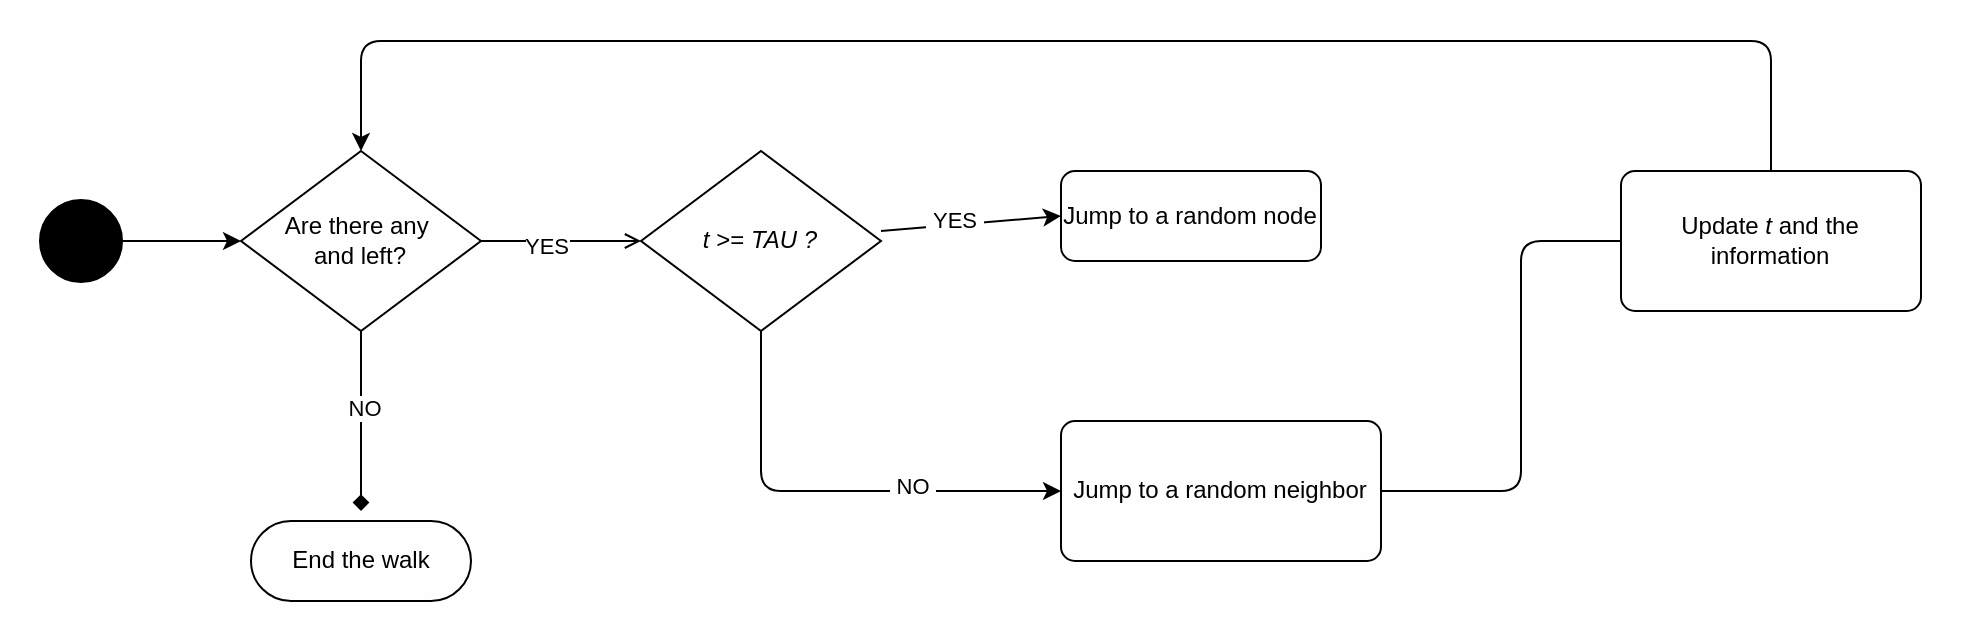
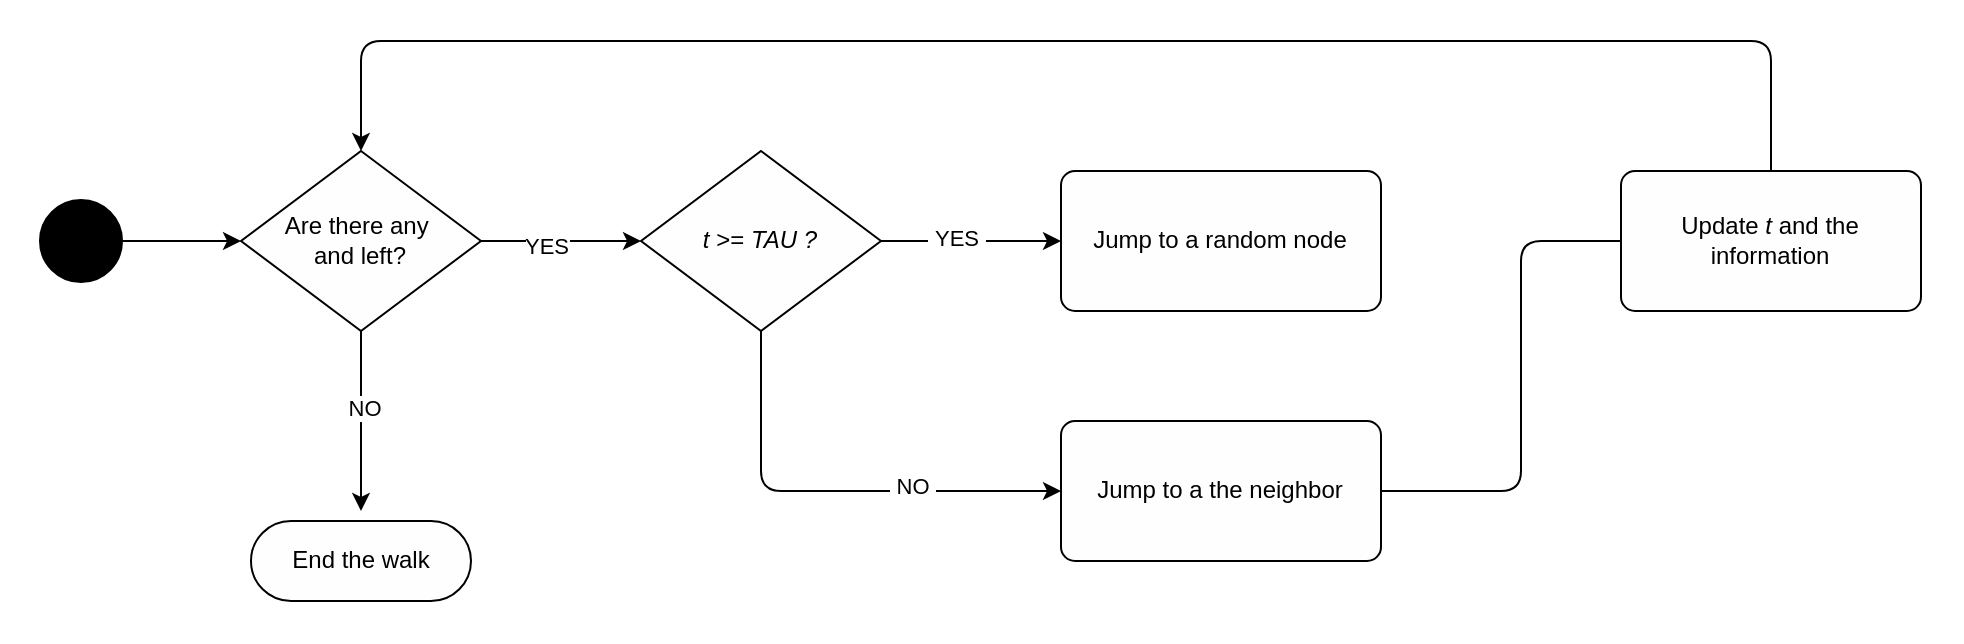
- <mxCell id="14" value="Jump to a random node" style="rounded=1;whiteSpace=wrap;html=1;absoluteArcSize=1;arcSize=14;strokeWidth=1;strokeColor=default;fillColor=#fefefe;" vertex="1" parent="1"><mxGeometry x="530" y="85" width="130" height="45" as="geometry" /></mxCell>
+ <mxCell id="14" value="Jump to a random node" style="rounded=1;whiteSpace=wrap;html=1;absoluteArcSize=1;arcSize=14;strokeWidth=1;strokeColor=default;fillColor=#fefefe;" vertex="1" parent="1"><mxGeometry x="530" y="85" width="160" height="70" as="geometry" /></mxCell>
- <mxCell id="4" style="edgeStyle=none;html=1;entryX=0;entryY=0.5;entryDx=0;entryDy=0;entryPerimeter=0;endArrow=open;" edge="1" parent="1" source="8" target="13"><mxGeometry relative="1" as="geometry" /></mxCell>
+ <mxCell id="4" style="edgeStyle=none;html=1;entryX=0;entryY=0.5;entryDx=0;entryDy=0;entryPerimeter=0;" edge="1" parent="1" source="8" target="13"><mxGeometry relative="1" as="geometry" /></mxCell>
- <mxCell id="16" value="Jump to a random neighbor" style="rounded=1;whiteSpace=wrap;html=1;absoluteArcSize=1;arcSize=14;strokeWidth=1;strokeColor=default;fillColor=#fefefe;" vertex="1" parent="1"><mxGeometry x="530" y="210" width="160" height="70" as="geometry" /></mxCell>
+ <mxCell id="16" value="Jump to a the neighbor" style="rounded=1;whiteSpace=wrap;html=1;absoluteArcSize=1;arcSize=14;strokeWidth=1;strokeColor=default;fillColor=#fefefe;" vertex="1" parent="1"><mxGeometry x="530" y="210" width="160" height="70" as="geometry" /></mxCell>
- <mxCell id="6" style="edgeStyle=none;html=1;entryX=0.5;entryY=0.5;entryDx=0;entryDy=-25;entryPerimeter=0;endArrow=diamond;" edge="1" parent="1" source="8" target="19"><mxGeometry relative="1" as="geometry" /></mxCell>
+ <mxCell id="6" style="edgeStyle=none;html=1;entryX=0.5;entryY=0.5;entryDx=0;entryDy=-25;entryPerimeter=0;" edge="1" parent="1" source="8" target="19"><mxGeometry relative="1" as="geometry" /></mxCell>
